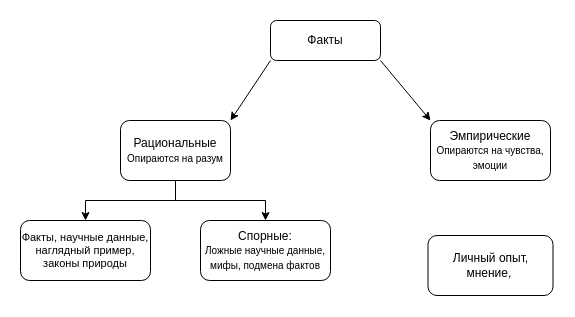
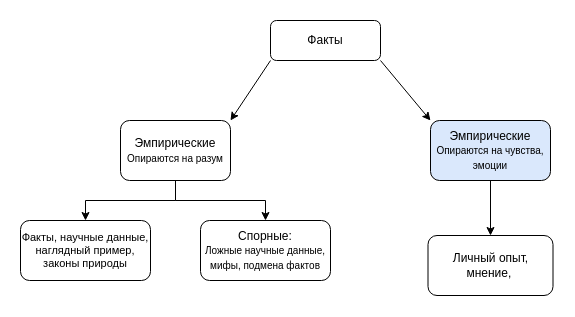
- <mxCell id="6" value="Рациональные&lt;br&gt;&lt;font style=&quot;font-size: 10px&quot;&gt;Опираются на разум&lt;/font&gt;" style="rounded=1;whiteSpace=wrap;html=1;" vertex="1" parent="1"><mxGeometry x="120" y="120" width="110" height="60" as="geometry" /></mxCell>
+ <mxCell id="6" value="Эмпирические&lt;br&gt;&lt;font style=&quot;font-size: 10px&quot;&gt;Опираются на разум&lt;/font&gt;" style="rounded=1;whiteSpace=wrap;html=1;" vertex="1" parent="1"><mxGeometry x="120" y="120" width="110" height="60" as="geometry" /></mxCell>
- <mxCell id="9" value="Эмпирические&lt;br&gt;&lt;font style=&quot;font-size: 10px&quot;&gt;Опираются на чувства, эмоции&lt;/font&gt;" style="rounded=1;whiteSpace=wrap;html=1;" vertex="1" parent="1"><mxGeometry x="430" y="120" width="120" height="60" as="geometry" /></mxCell>
+ <mxCell id="9" value="Эмпирические&lt;br&gt;&lt;font style=&quot;font-size: 10px&quot;&gt;Опираются на чувства, эмоции&lt;/font&gt;" style="rounded=1;whiteSpace=wrap;html=1;fillColor=#dae8fc;" vertex="1" parent="1"><mxGeometry x="430" y="120" width="120" height="60" as="geometry" /></mxCell>
+ <mxCell id="8" style="edgeStyle=orthogonalEdgeStyle;rounded=0;orthogonalLoop=1;jettySize=auto;html=1;fontSize=12;entryX=0.5;entryY=0;entryDx=0;entryDy=0;" edge="1" parent="1" source="9" target="11"><mxGeometry relative="1" as="geometry"><mxPoint x="450" y="230" as="targetPoint" /></mxGeometry></mxCell>
